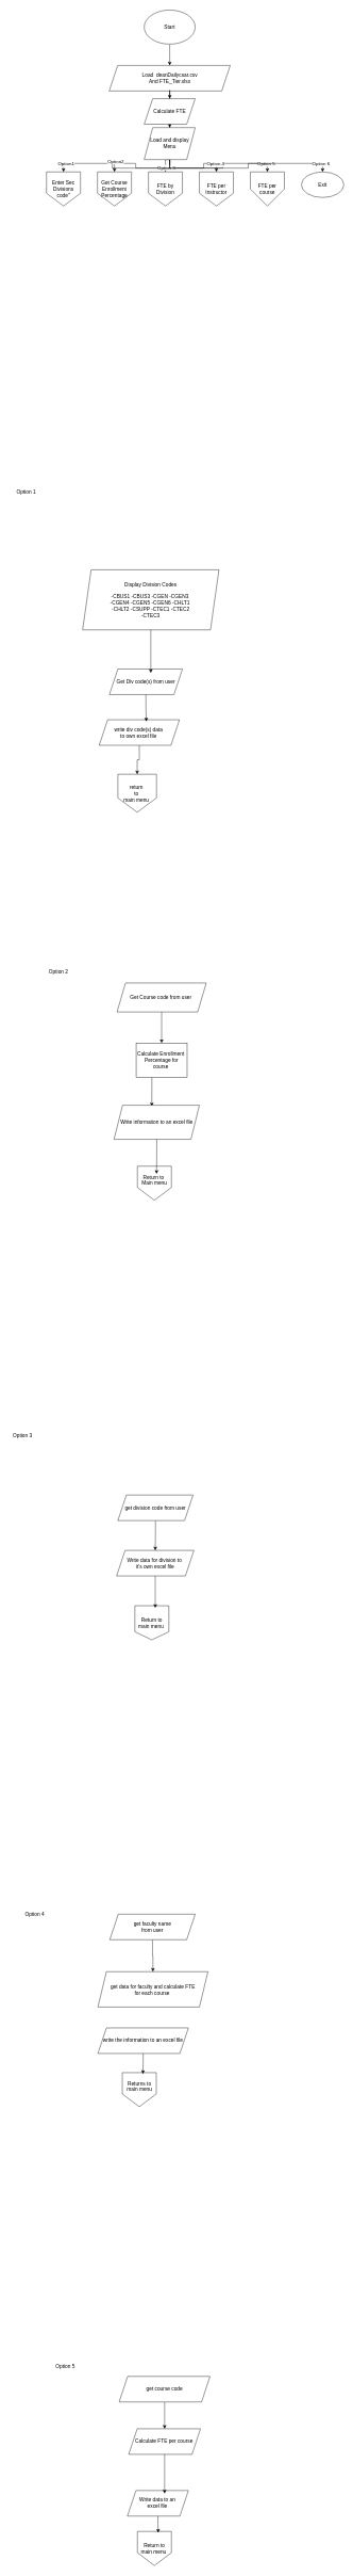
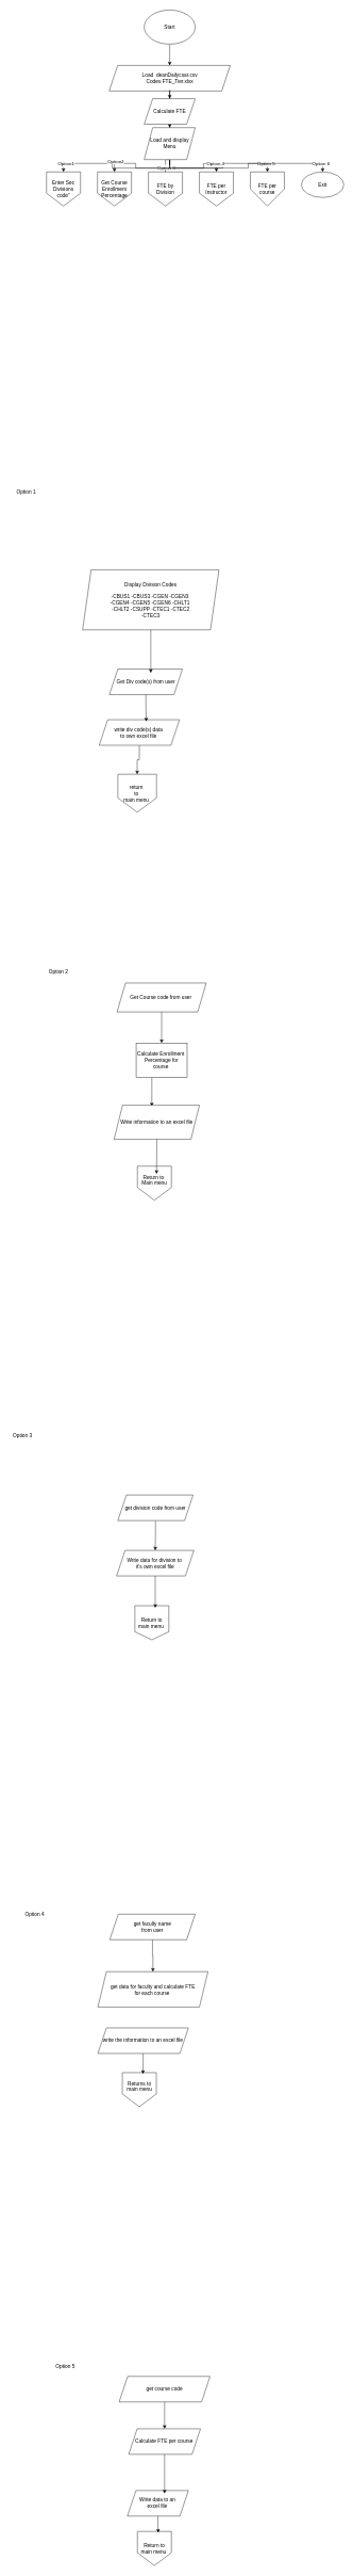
- <mxCell id="5" value="Load&amp;nbsp; deanDailycsar.csv&lt;div&gt;And FTE_Tier.xlsx&lt;/div&gt;" style="shape=parallelogram;perimeter=parallelogramPerimeter;whiteSpace=wrap;html=1;fixedSize=1;rounded=0;" parent="1" vertex="1"><mxGeometry x="256.5" y="150" width="285" height="60" as="geometry" /></mxCell>
+ <mxCell id="5" value="Load&amp;nbsp; deanDailycsar.csv&lt;div&gt;Codes FTE_Tier.xlsx&lt;/div&gt;" style="shape=parallelogram;perimeter=parallelogramPerimeter;whiteSpace=wrap;html=1;fixedSize=1;rounded=0;" parent="1" vertex="1"><mxGeometry x="256.5" y="150" width="285" height="60" as="geometry" /></mxCell>
